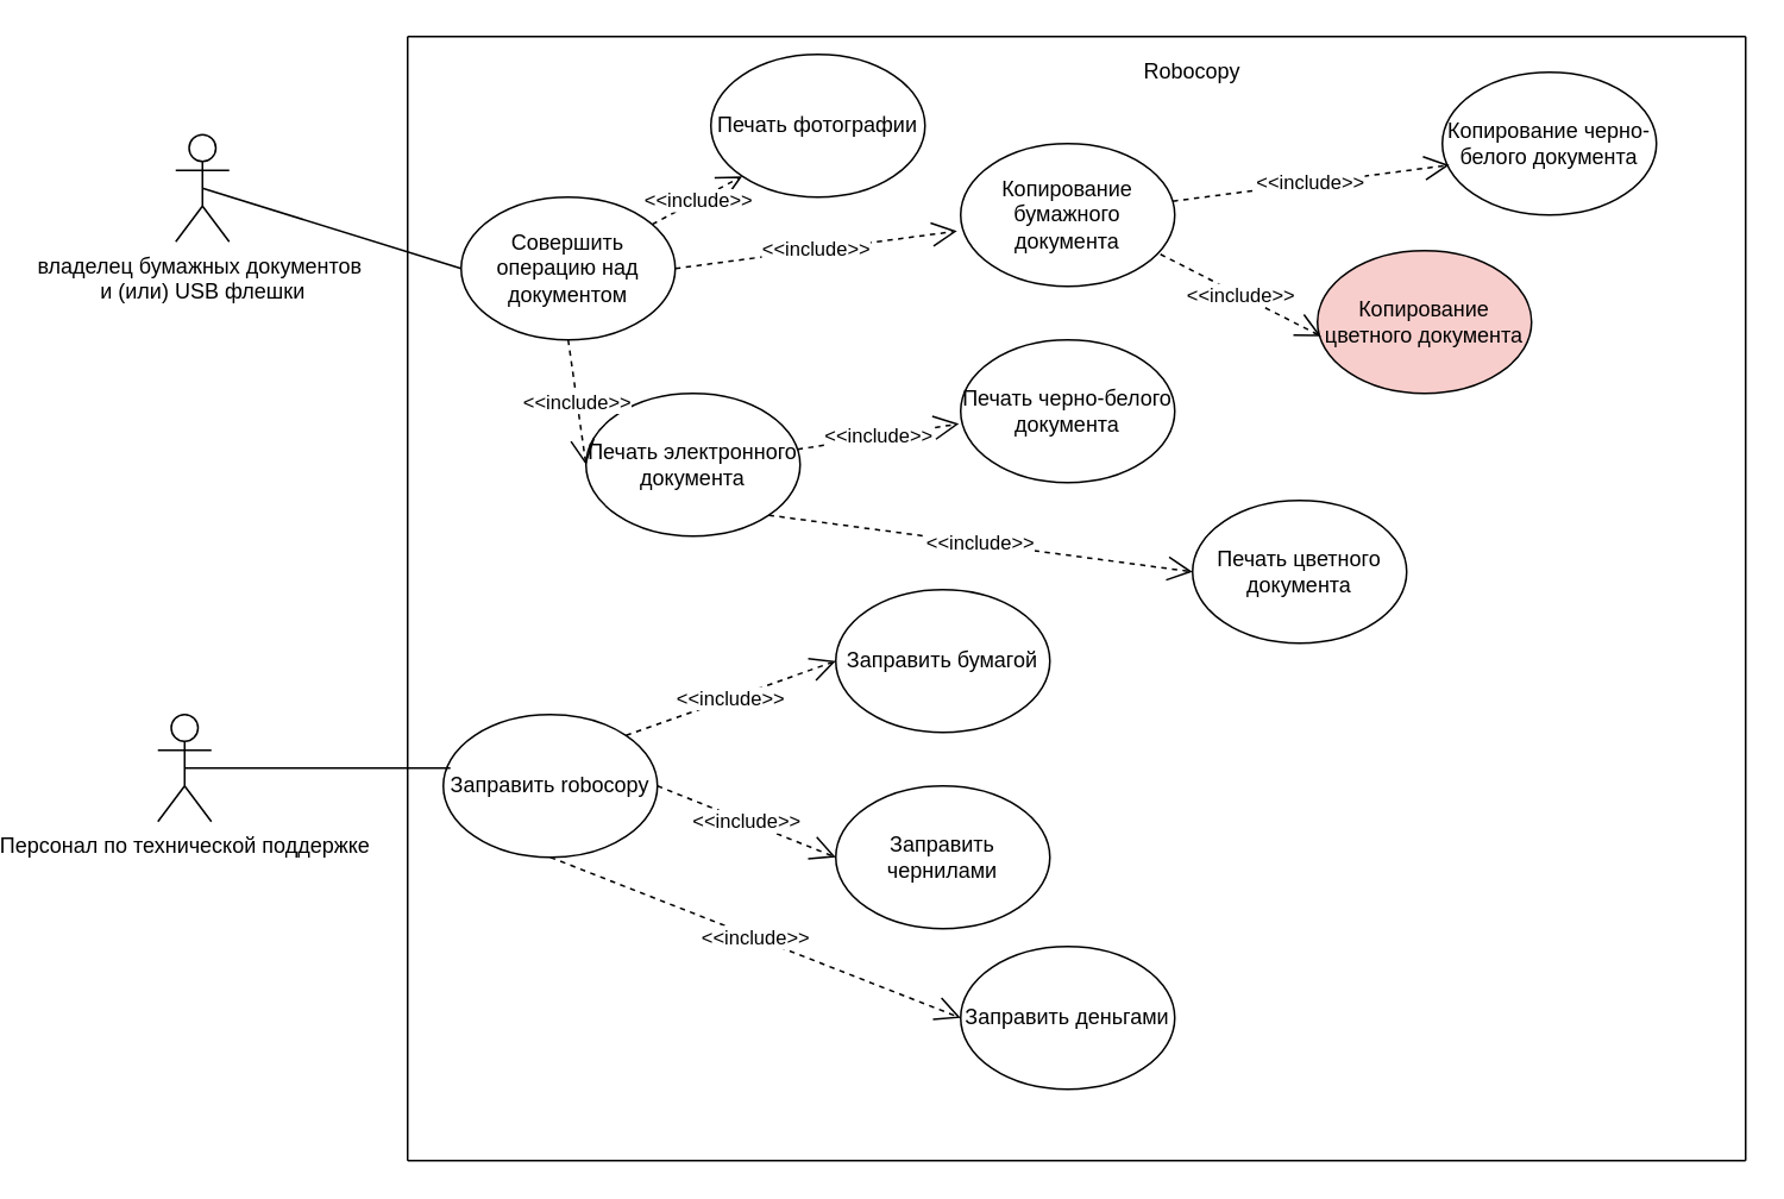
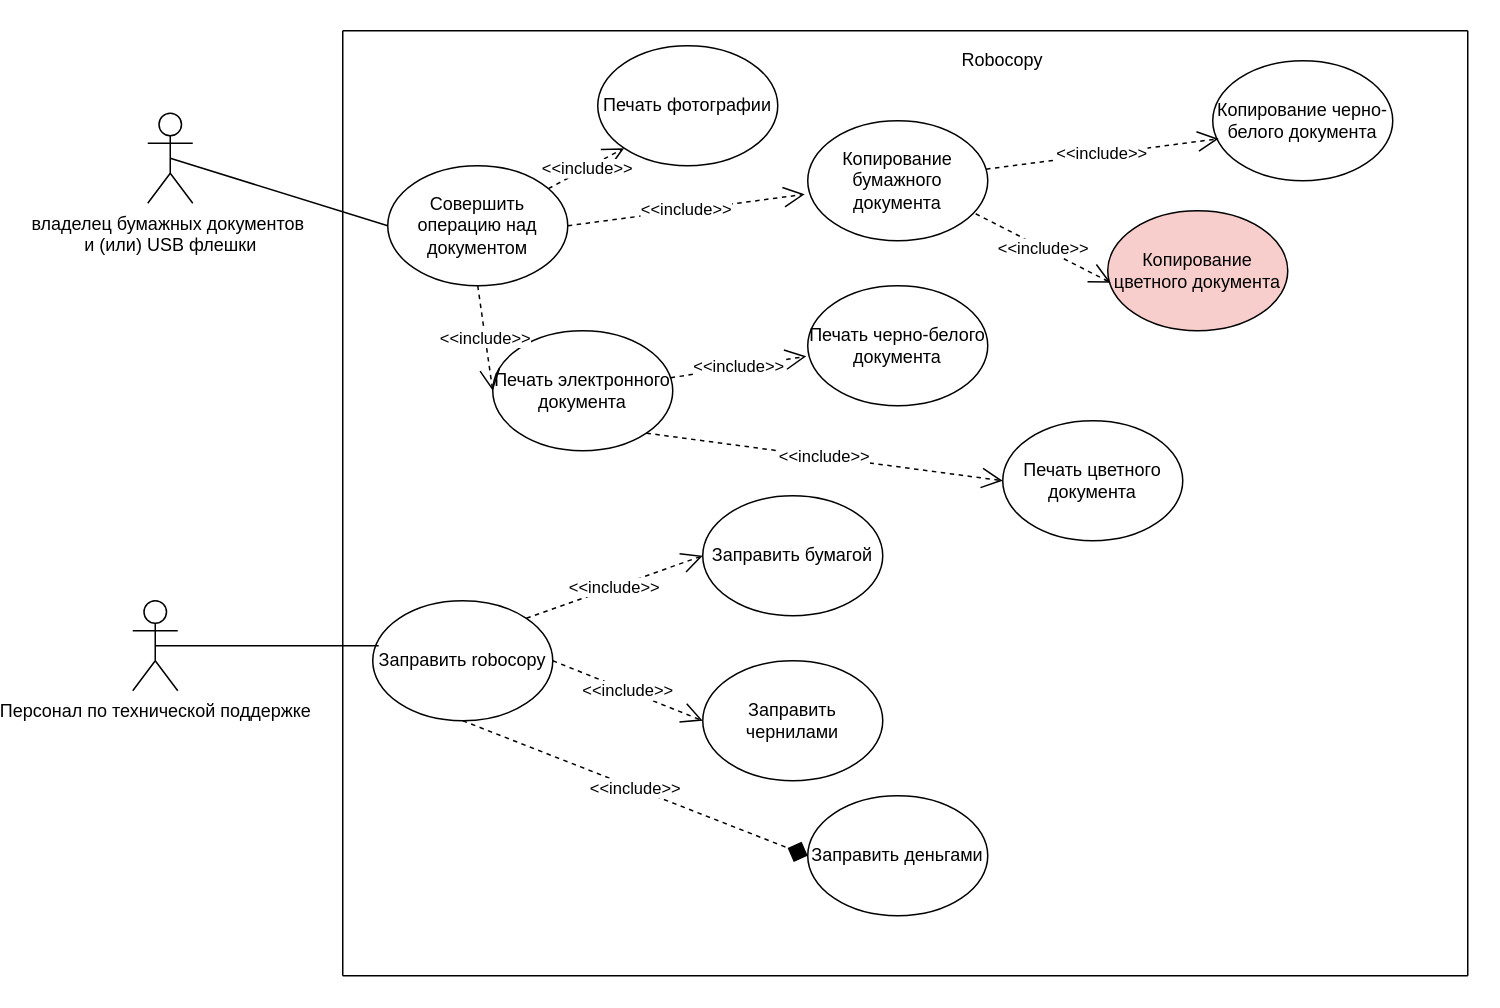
- <mxCell id="22" value="&amp;lt;&amp;lt;include&amp;gt;&amp;gt;" style="endArrow=open;endSize=12;dashed=1;html=1;exitX=0.5;exitY=1;exitDx=0;exitDy=0;entryX=0;entryY=0.5;entryDx=0;entryDy=0;" parent="1" source="9" target="13" edge="1"><mxGeometry width="160" relative="1" as="geometry"><mxPoint x="302.426" y="431.716" as="sourcePoint" /><mxPoint x="460" y="400" as="targetPoint" /></mxGeometry></mxCell>
+ <mxCell id="22" value="&amp;lt;&amp;lt;include&amp;gt;&amp;gt;" style="endArrow=diamond;endSize=12;dashed=1;html=1;exitX=0.5;exitY=1;exitDx=0;exitDy=0;entryX=0;entryY=0.5;entryDx=0;entryDy=0;" parent="1" source="9" target="13" edge="1"><mxGeometry width="160" relative="1" as="geometry"><mxPoint x="302.426" y="431.716" as="sourcePoint" /><mxPoint x="460" y="400" as="targetPoint" /></mxGeometry></mxCell>
